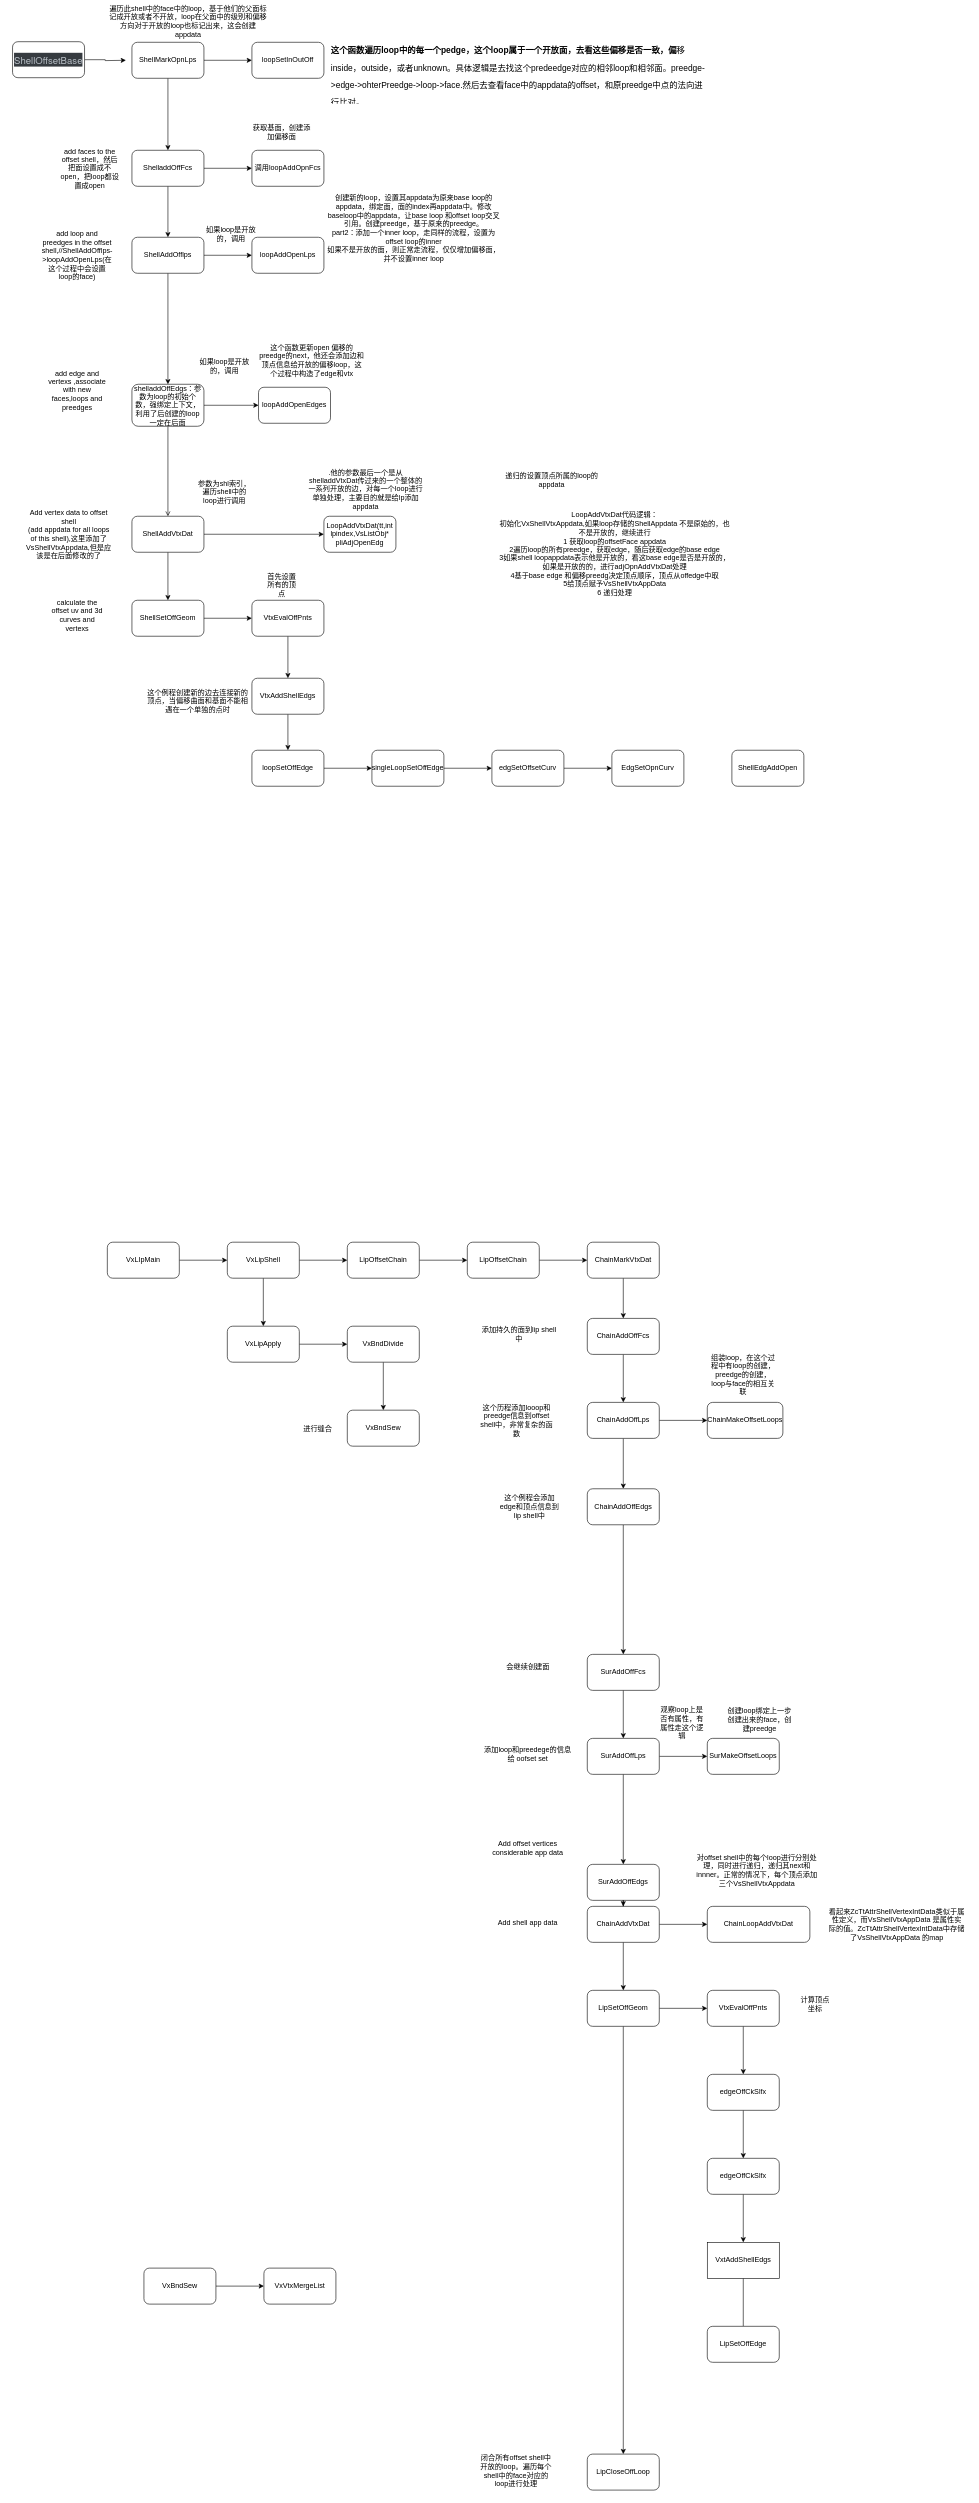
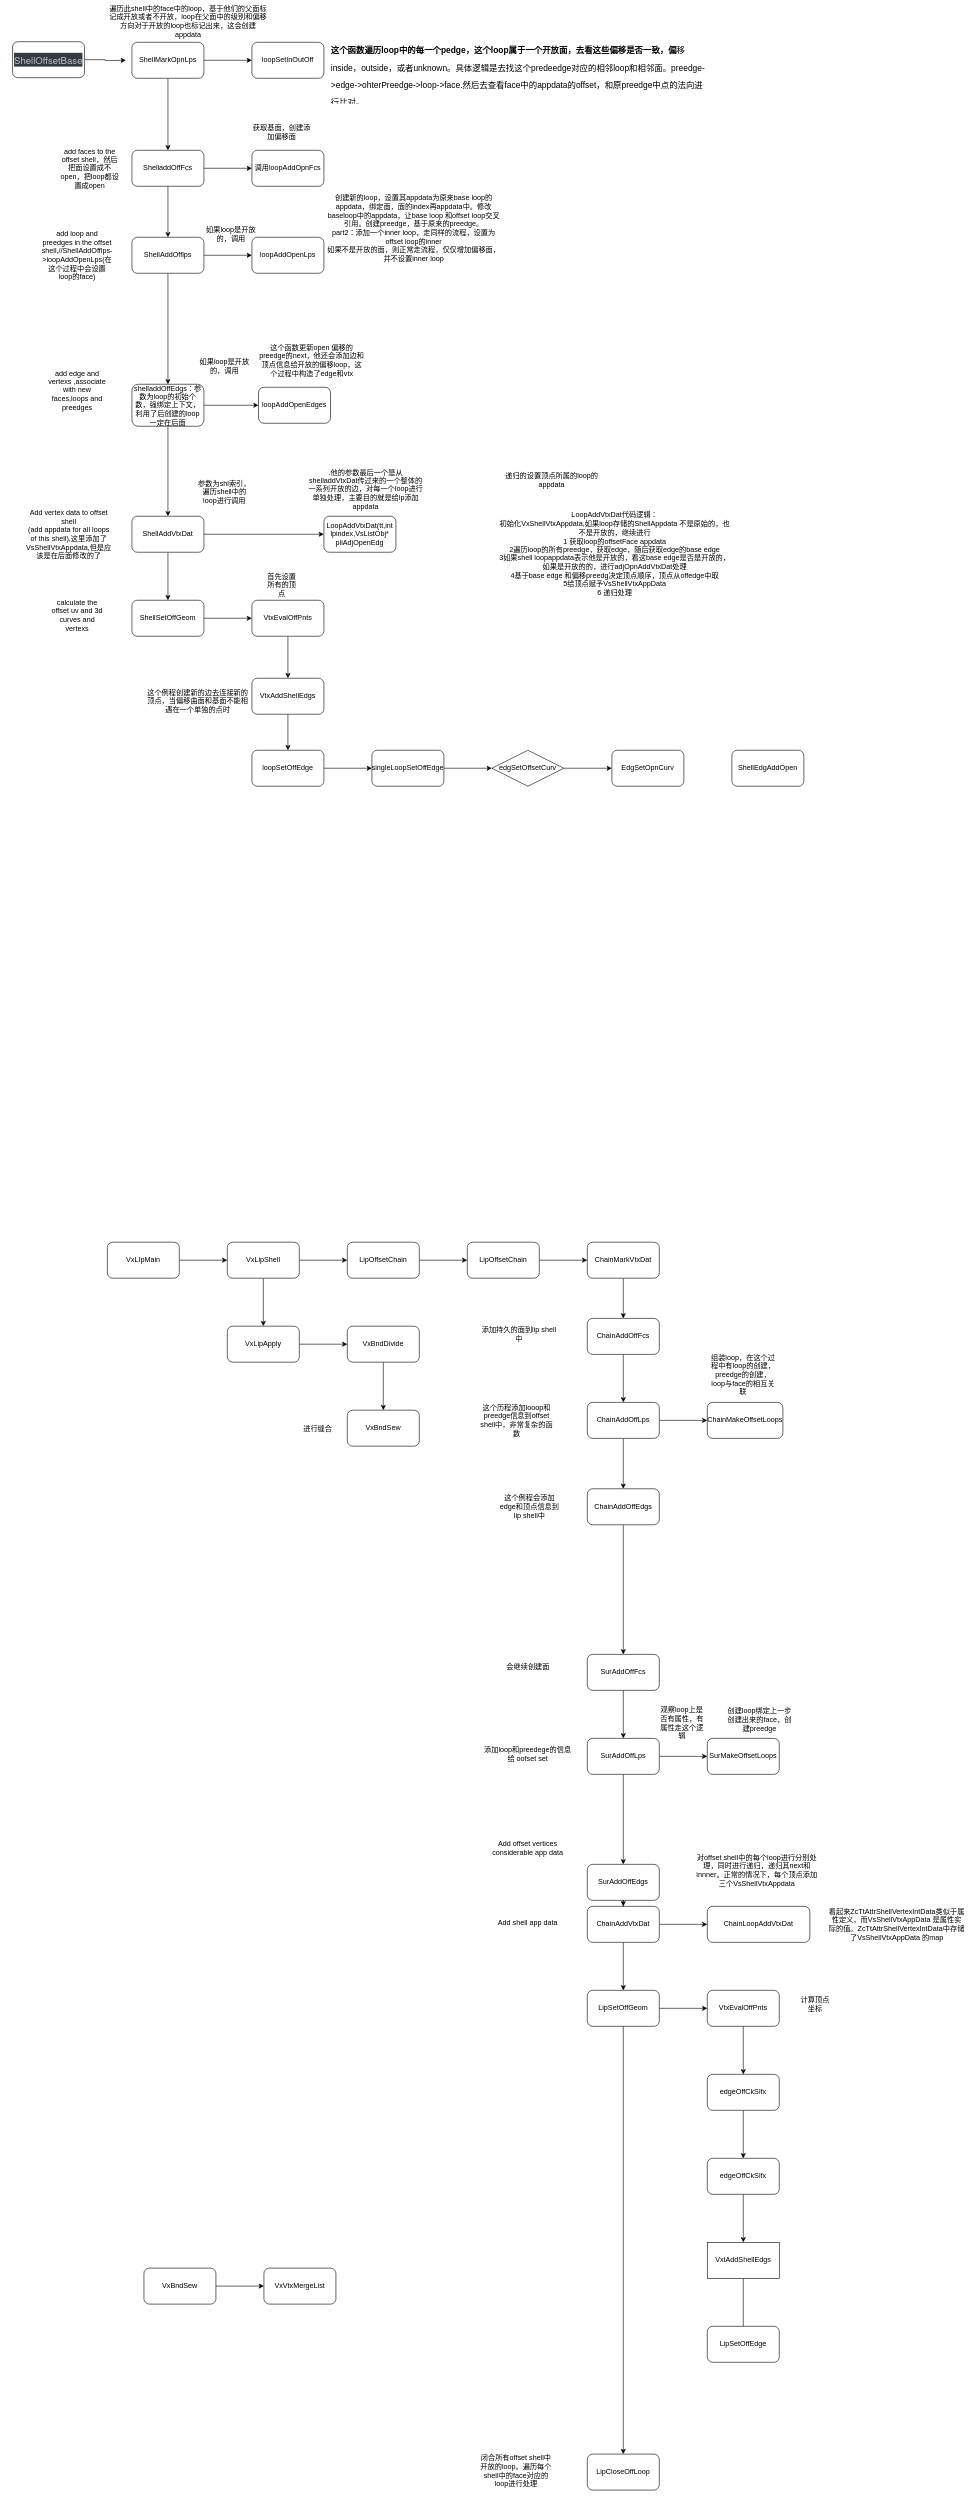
- <mxCell id="16" value="" style="edgeStyle=orthogonalEdgeStyle;rounded=0;orthogonalLoop=1;jettySize=auto;html=1;endArrow=open;" parent="1" source="18" target="21" edge="1"><mxGeometry relative="1" as="geometry" /></mxCell>
+ <mxCell id="16" value="" style="edgeStyle=orthogonalEdgeStyle;rounded=0;orthogonalLoop=1;jettySize=auto;html=1;" parent="1" source="18" target="21" edge="1"><mxGeometry relative="1" as="geometry" /></mxCell>
- <mxCell id="28" value="edgSetOffsetCurv" style="whiteSpace=wrap;html=1;rounded=1;" parent="1" vertex="1"><mxGeometry x="819" y="1250" width="120" height="60" as="geometry" /></mxCell>
+ <mxCell id="28" value="edgSetOffsetCurv" style="rhombus;whiteSpace=wrap;html=1;" parent="1" vertex="1"><mxGeometry x="819" y="1250" width="120" height="60" as="geometry" /></mxCell>
